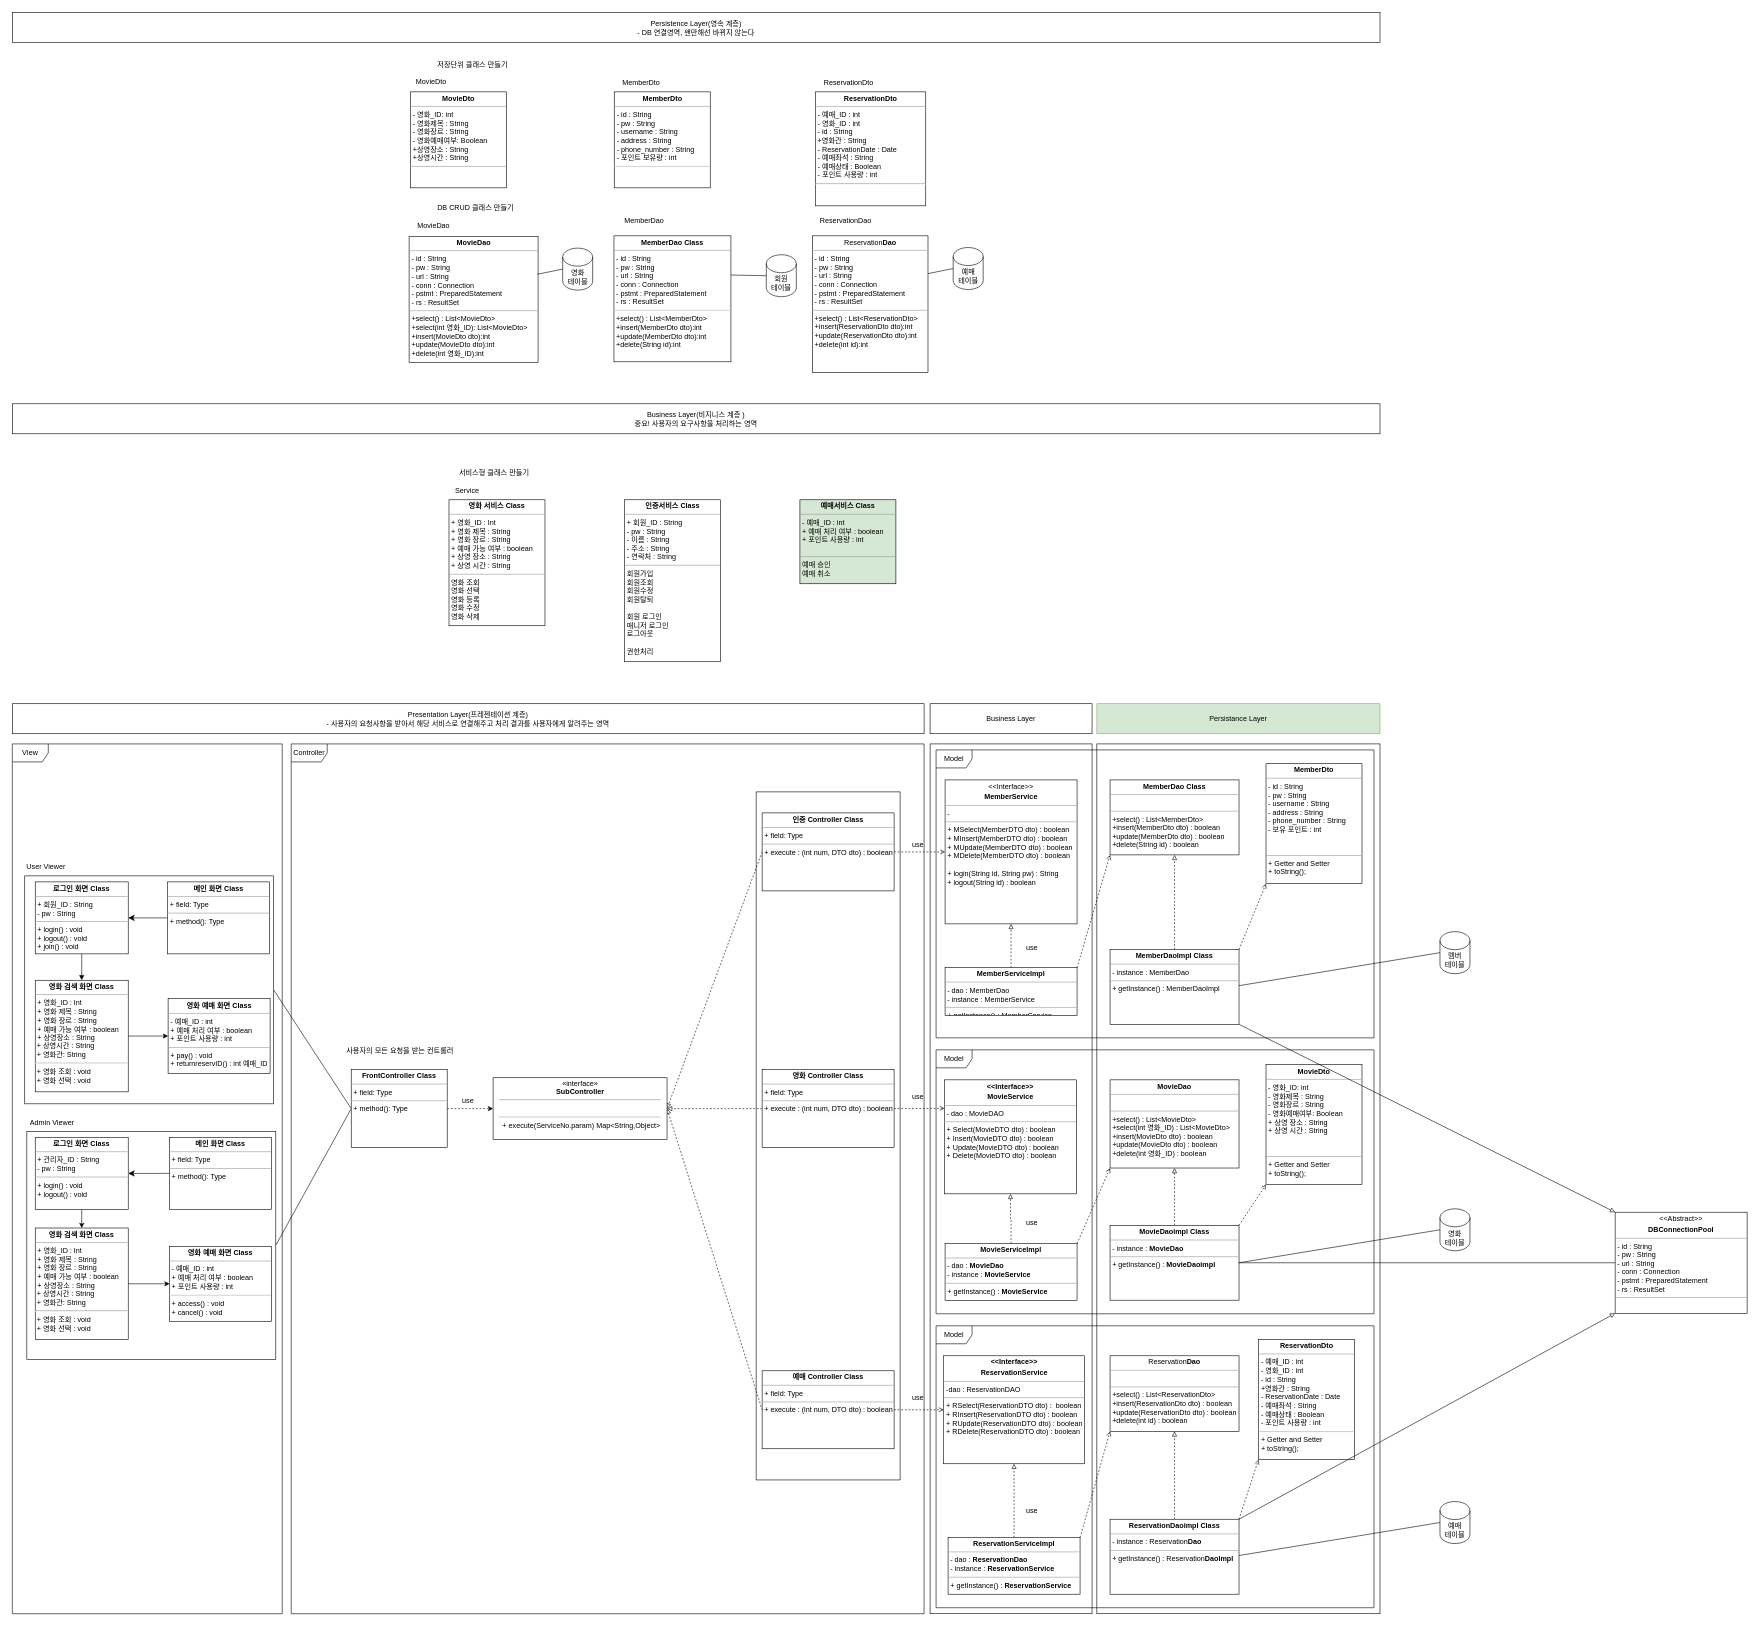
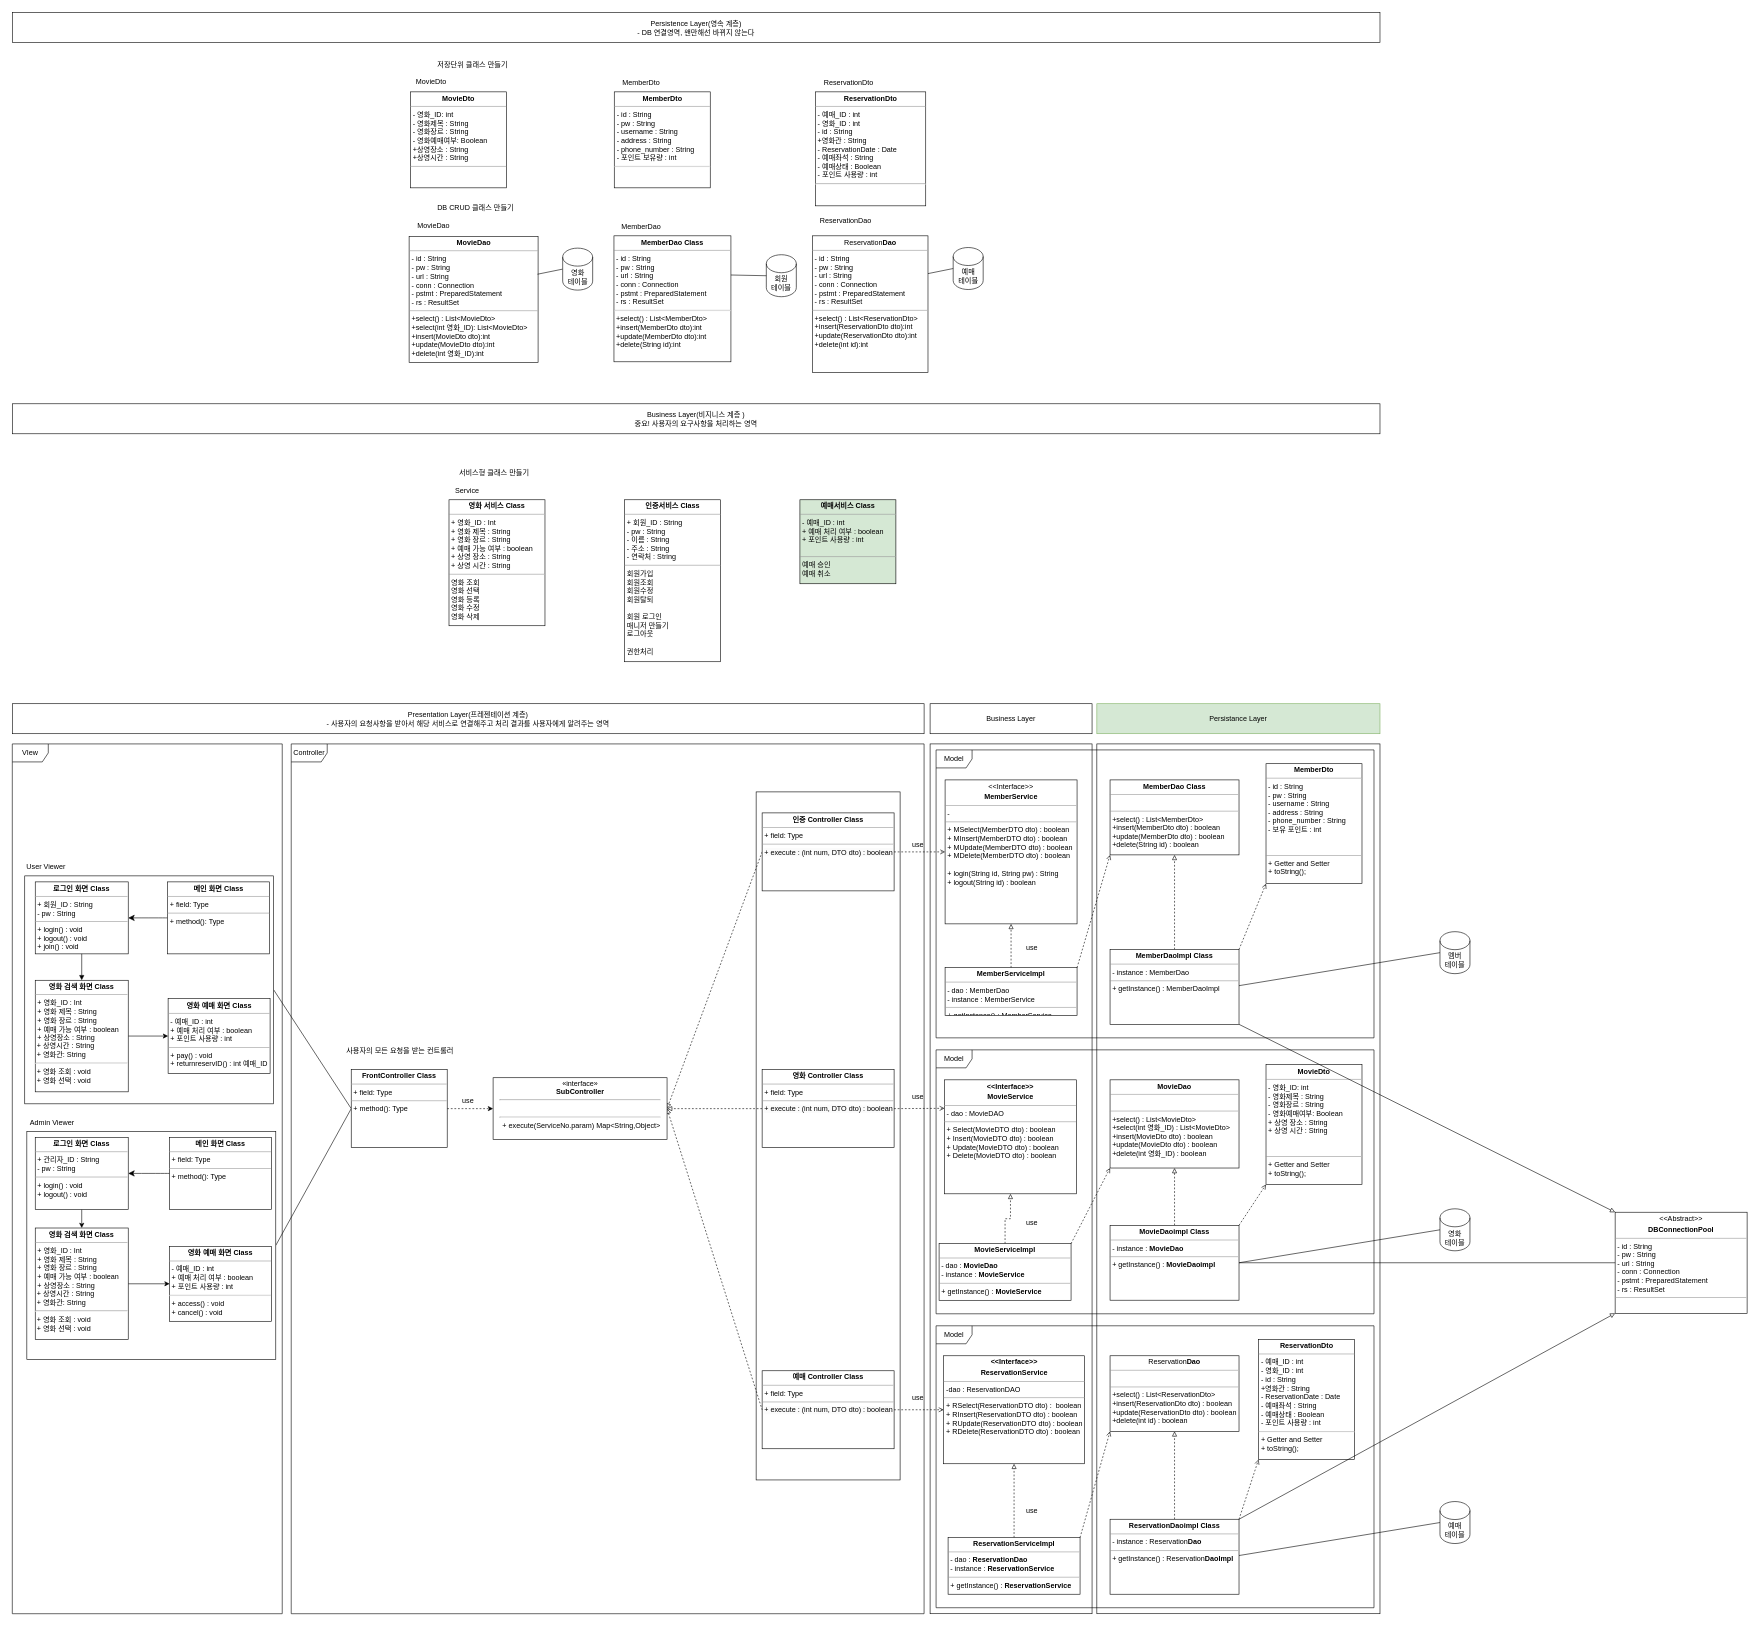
- <mxCell id="71" value="MemberDao" style="text;html=1;align=center;verticalAlign=middle;resizable=0;points=[];autosize=1;strokeColor=none;fillColor=none;" parent="1" vertex="1"><mxGeometry x="1028" y="352" width="90" height="30" as="geometry" /></mxCell>
+ <mxCell id="71" value="MemberDao" style="text;html=1;align=center;verticalAlign=middle;resizable=0;points=[];autosize=1;strokeColor=none;fillColor=none;" parent="1" vertex="1"><mxGeometry x="1023" y="362" width="90" height="30" as="geometry" /></mxCell>
- <mxCell id="63" value="&lt;p style=&quot;margin:0px;margin-top:4px;text-align:center;&quot;&gt;&lt;b&gt;인증서비스 Class&lt;/b&gt;&lt;/p&gt;&lt;hr size=&quot;1&quot;&gt;&lt;p style=&quot;margin:0px;margin-left:4px;&quot;&gt;+ 회원_ID : String&lt;/p&gt;&lt;p style=&quot;margin:0px;margin-left:4px;&quot;&gt;- pw : String&lt;/p&gt;&lt;p style=&quot;margin:0px;margin-left:4px;&quot;&gt;- 이름 : String&lt;/p&gt;&lt;p style=&quot;margin:0px;margin-left:4px;&quot;&gt;- 주소 : String&lt;/p&gt;&lt;p style=&quot;margin:0px;margin-left:4px;&quot;&gt;- 연락처 : String&lt;/p&gt;&lt;hr size=&quot;1&quot;&gt;&lt;p style=&quot;margin:0px;margin-left:4px;&quot;&gt;&lt;span style=&quot;background-color: initial;&quot;&gt;회원가입&lt;/span&gt;&lt;br&gt;&lt;/p&gt;&lt;p style=&quot;margin:0px;margin-left:4px;&quot;&gt;&lt;span style=&quot;text-align: center;&quot;&gt;회원조회&lt;/span&gt;&lt;br style=&quot;border-color: var(--border-color); text-align: center;&quot;&gt;&lt;span style=&quot;text-align: center;&quot;&gt;회원수정&lt;/span&gt;&lt;br style=&quot;border-color: var(--border-color); text-align: center;&quot;&gt;&lt;span style=&quot;text-align: center;&quot;&gt;회원탈퇴&lt;/span&gt;&lt;br style=&quot;border-color: var(--border-color); text-align: center;&quot;&gt;&lt;br style=&quot;border-color: var(--border-color); text-align: center;&quot;&gt;&lt;span style=&quot;text-align: center;&quot;&gt;회원 로그인&lt;/span&gt;&lt;br style=&quot;border-color: var(--border-color); text-align: center;&quot;&gt;&lt;span style=&quot;text-align: center;&quot;&gt;매니저 로그인&lt;/span&gt;&lt;br style=&quot;border-color: var(--border-color); text-align: center;&quot;&gt;&lt;span style=&quot;text-align: center;&quot;&gt;로그아웃&lt;/span&gt;&lt;br style=&quot;border-color: var(--border-color); text-align: center;&quot;&gt;&lt;br style=&quot;border-color: var(--border-color); text-align: center;&quot;&gt;&lt;span style=&quot;text-align: center;&quot;&gt;권한처리&lt;/span&gt;&lt;br&gt;&lt;/p&gt;" style="verticalAlign=top;align=left;overflow=fill;fontSize=12;fontFamily=Helvetica;html=1;whiteSpace=wrap;" parent="1" vertex="1"><mxGeometry x="1040.5" y="832" width="160" height="270" as="geometry" /></mxCell>
+ <mxCell id="63" value="&lt;p style=&quot;margin:0px;margin-top:4px;text-align:center;&quot;&gt;&lt;b&gt;인증서비스 Class&lt;/b&gt;&lt;/p&gt;&lt;hr size=&quot;1&quot;&gt;&lt;p style=&quot;margin:0px;margin-left:4px;&quot;&gt;+ 회원_ID : String&lt;/p&gt;&lt;p style=&quot;margin:0px;margin-left:4px;&quot;&gt;- pw : String&lt;/p&gt;&lt;p style=&quot;margin:0px;margin-left:4px;&quot;&gt;- 이름 : String&lt;/p&gt;&lt;p style=&quot;margin:0px;margin-left:4px;&quot;&gt;- 주소 : String&lt;/p&gt;&lt;p style=&quot;margin:0px;margin-left:4px;&quot;&gt;- 연락처 : String&lt;/p&gt;&lt;hr size=&quot;1&quot;&gt;&lt;p style=&quot;margin:0px;margin-left:4px;&quot;&gt;&lt;span style=&quot;background-color: initial;&quot;&gt;회원가입&lt;/span&gt;&lt;br&gt;&lt;/p&gt;&lt;p style=&quot;margin:0px;margin-left:4px;&quot;&gt;&lt;span style=&quot;text-align: center;&quot;&gt;회원조회&lt;/span&gt;&lt;br style=&quot;border-color: var(--border-color); text-align: center;&quot;&gt;&lt;span style=&quot;text-align: center;&quot;&gt;회원수정&lt;/span&gt;&lt;br style=&quot;border-color: var(--border-color); text-align: center;&quot;&gt;&lt;span style=&quot;text-align: center;&quot;&gt;회원탈퇴&lt;/span&gt;&lt;br style=&quot;border-color: var(--border-color); text-align: center;&quot;&gt;&lt;br style=&quot;border-color: var(--border-color); text-align: center;&quot;&gt;&lt;span style=&quot;text-align: center;&quot;&gt;회원 로그인&lt;/span&gt;&lt;br style=&quot;border-color: var(--border-color); text-align: center;&quot;&gt;&lt;span style=&quot;text-align: center;&quot;&gt;매니저 만들기&lt;/span&gt;&lt;br style=&quot;border-color: var(--border-color); text-align: center;&quot;&gt;&lt;span style=&quot;text-align: center;&quot;&gt;로그아웃&lt;/span&gt;&lt;br style=&quot;border-color: var(--border-color); text-align: center;&quot;&gt;&lt;br style=&quot;border-color: var(--border-color); text-align: center;&quot;&gt;&lt;span style=&quot;text-align: center;&quot;&gt;권한처리&lt;/span&gt;&lt;br&gt;&lt;/p&gt;" style="verticalAlign=top;align=left;overflow=fill;fontSize=12;fontFamily=Helvetica;html=1;whiteSpace=wrap;" parent="1" vertex="1"><mxGeometry x="1040.5" y="832" width="160" height="270" as="geometry" /></mxCell>
- <mxCell id="93" value="&lt;p style=&quot;margin:0px;margin-top:4px;text-align:center;&quot;&gt;&lt;b&gt;MovieServiceImpl&lt;/b&gt;&lt;/p&gt;&lt;hr size=&quot;1&quot;&gt;&lt;p style=&quot;margin:0px;margin-left:4px;&quot;&gt;- dao :&amp;nbsp;&lt;b style=&quot;background-color: initial; text-align: center;&quot;&gt;MovieDao&lt;/b&gt;&lt;/p&gt;&lt;p style=&quot;margin:0px;margin-left:4px;&quot;&gt;- instance :&amp;nbsp;&lt;b style=&quot;background-color: initial; text-align: center;&quot;&gt;MovieService&lt;/b&gt;&lt;/p&gt;&lt;hr style=&quot;border-color: var(--border-color);&quot; size=&quot;1&quot;&gt;&lt;p style=&quot;margin:0px;margin-left:4px;&quot;&gt;+ getInstance() :&amp;nbsp;&lt;b style=&quot;background-color: initial; text-align: center;&quot;&gt;MovieService&lt;/b&gt;&lt;br&gt;&lt;/p&gt;" style="verticalAlign=top;align=left;overflow=fill;fontSize=12;fontFamily=Helvetica;html=1;whiteSpace=wrap;" parent="1" vertex="1"><mxGeometry x="1575" y="2072" width="220" height="94.5" as="geometry" /></mxCell>
+ <mxCell id="93" value="&lt;p style=&quot;margin:0px;margin-top:4px;text-align:center;&quot;&gt;&lt;b&gt;MovieServiceImpl&lt;/b&gt;&lt;/p&gt;&lt;hr size=&quot;1&quot;&gt;&lt;p style=&quot;margin:0px;margin-left:4px;&quot;&gt;- dao :&amp;nbsp;&lt;b style=&quot;background-color: initial; text-align: center;&quot;&gt;MovieDao&lt;/b&gt;&lt;/p&gt;&lt;p style=&quot;margin:0px;margin-left:4px;&quot;&gt;- instance :&amp;nbsp;&lt;b style=&quot;background-color: initial; text-align: center;&quot;&gt;MovieService&lt;/b&gt;&lt;/p&gt;&lt;hr style=&quot;border-color: var(--border-color);&quot; size=&quot;1&quot;&gt;&lt;p style=&quot;margin:0px;margin-left:4px;&quot;&gt;+ getInstance() :&amp;nbsp;&lt;b style=&quot;background-color: initial; text-align: center;&quot;&gt;MovieService&lt;/b&gt;&lt;br&gt;&lt;/p&gt;" style="verticalAlign=top;align=left;overflow=fill;fontSize=12;fontFamily=Helvetica;html=1;whiteSpace=wrap;" parent="1" vertex="1"><mxGeometry x="1565" y="2072" width="220" height="94.5" as="geometry" /></mxCell>
